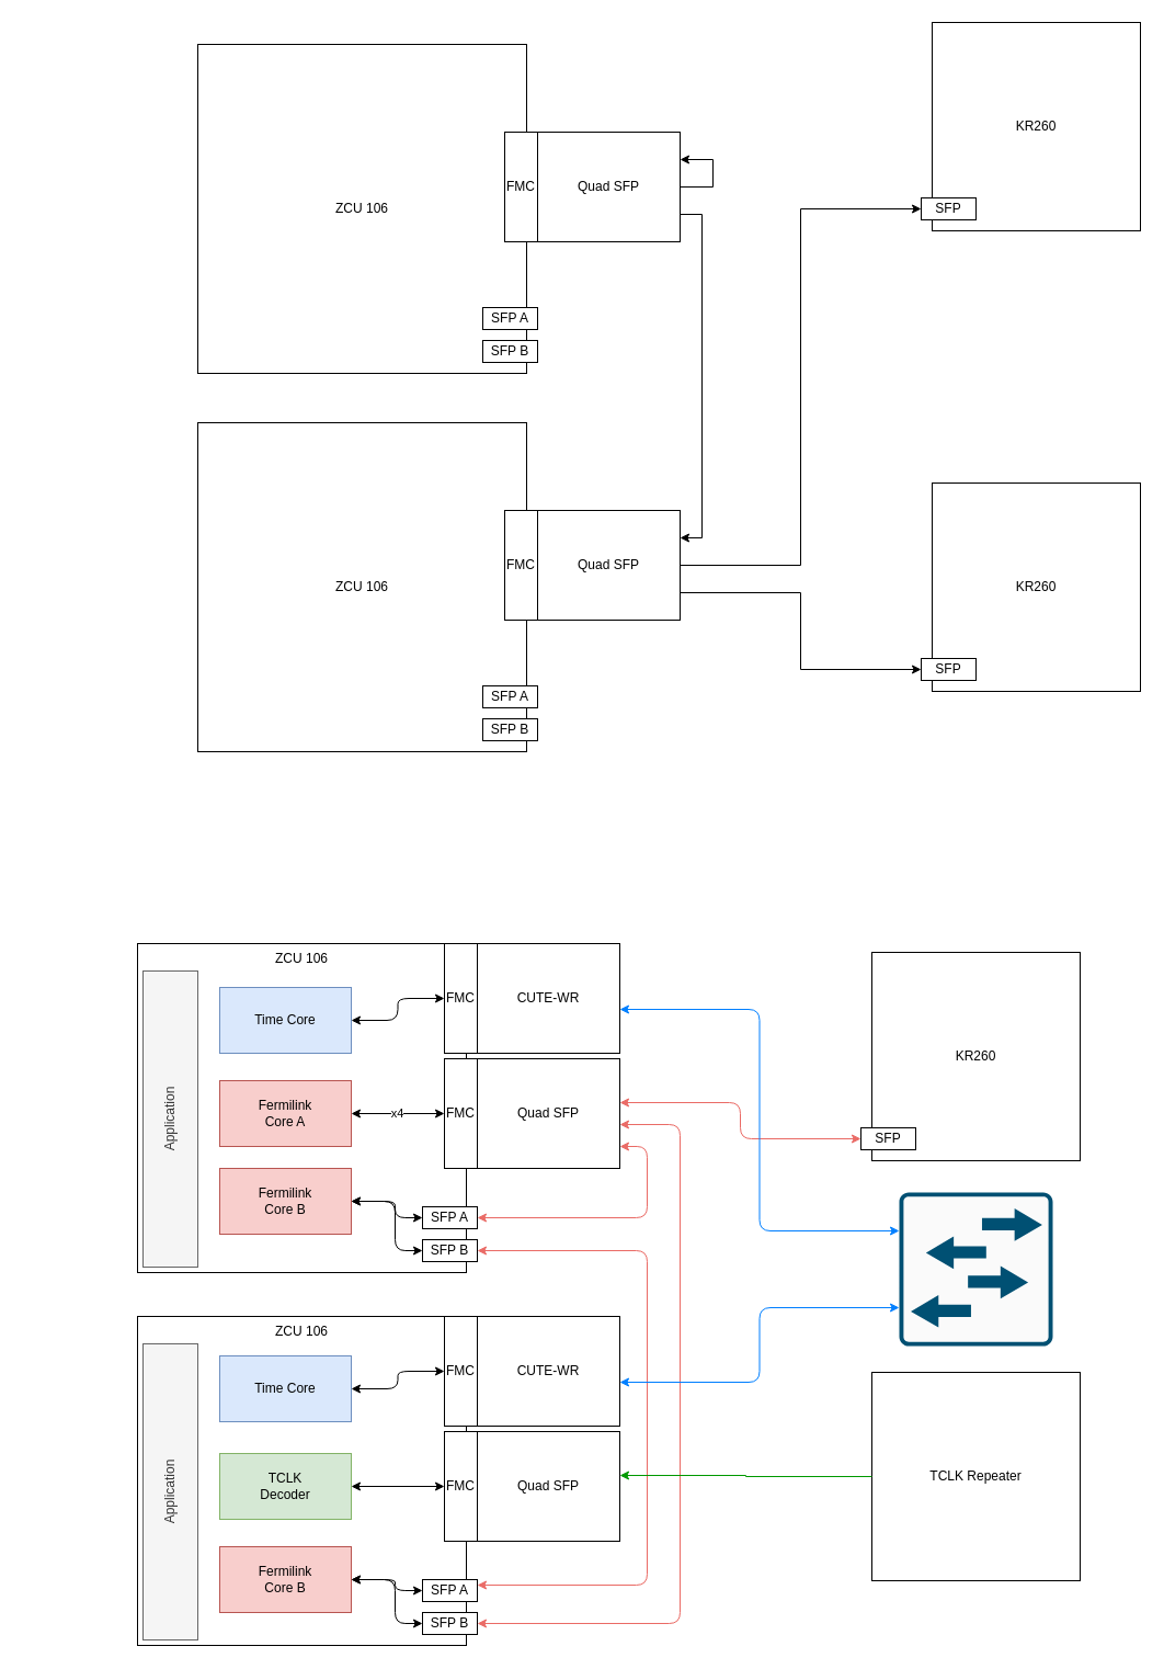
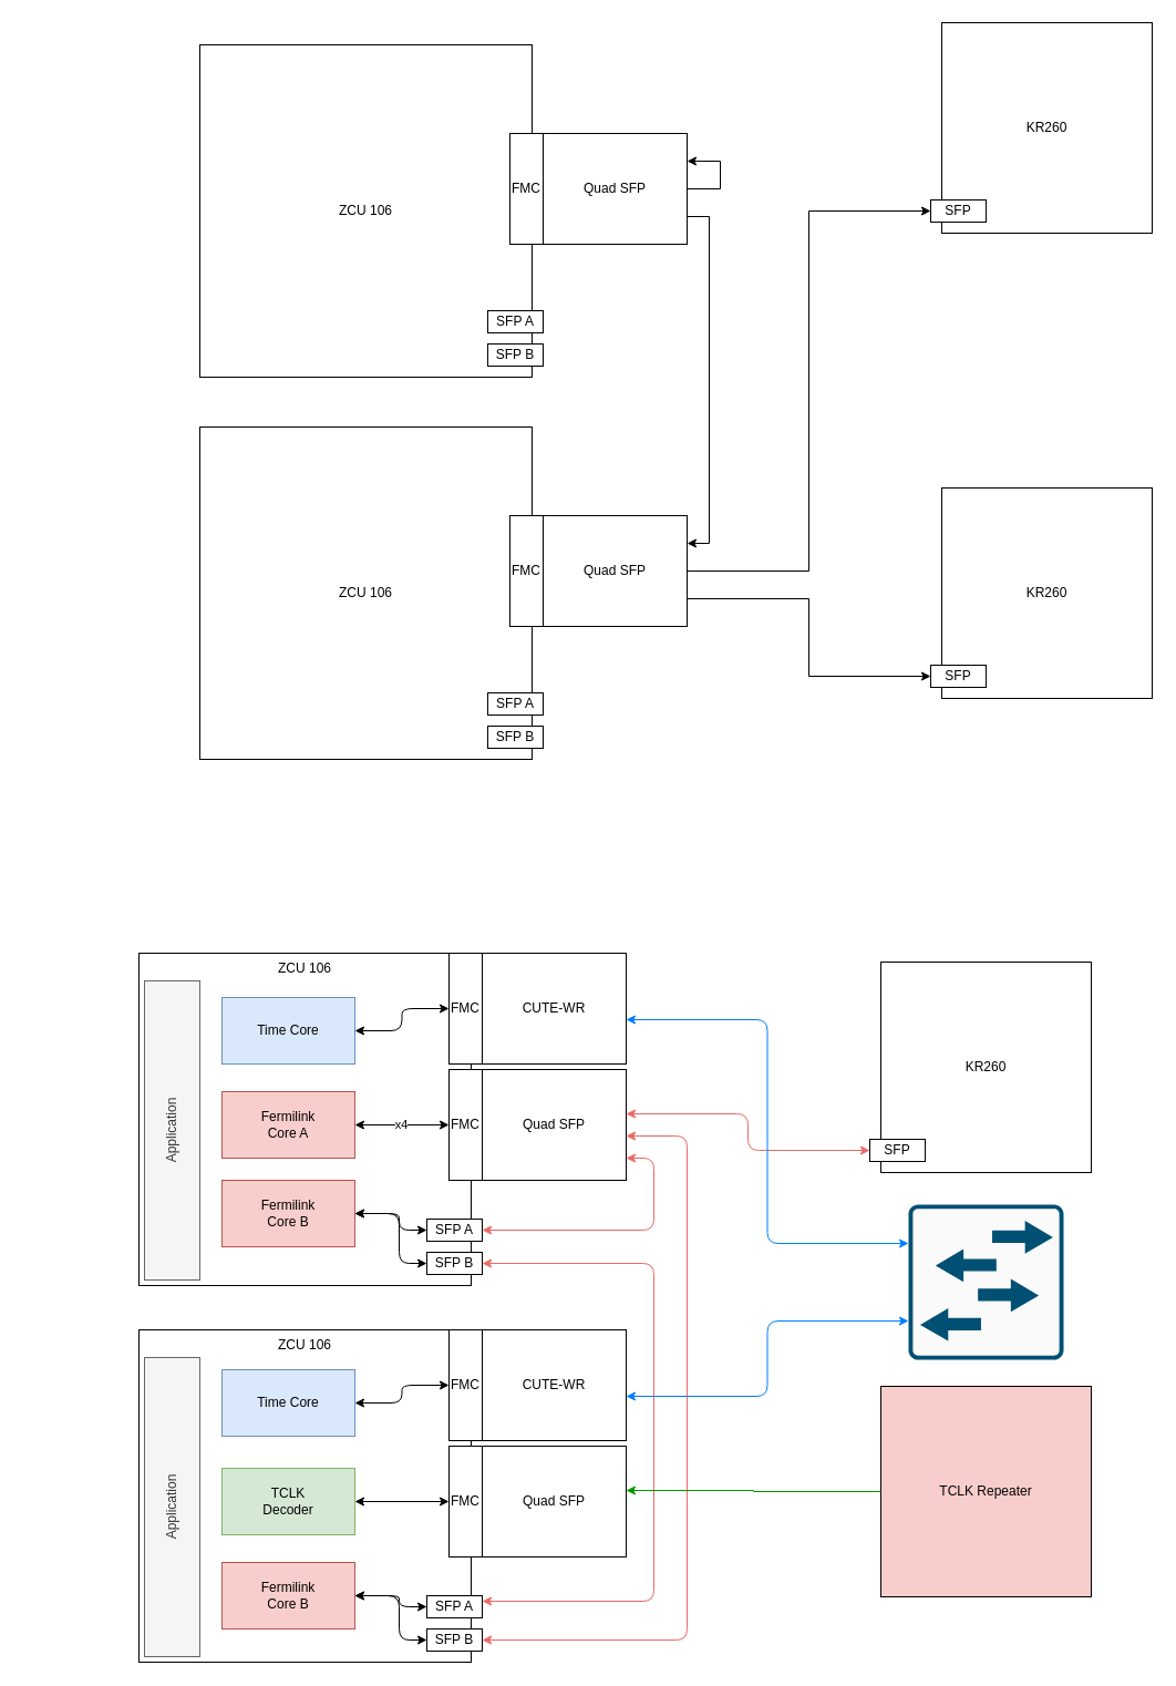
- <mxCell id="55" value="TCLK Repeater" style="rounded=0;whiteSpace=wrap;html=1;" vertex="1" parent="1"><mxGeometry x="795" y="1251" width="190" height="190" as="geometry" /></mxCell>
+ <mxCell id="55" value="TCLK Repeater" style="rounded=0;whiteSpace=wrap;html=1;fillColor=#f8cecc;" vertex="1" parent="1"><mxGeometry x="795" y="1251" width="190" height="190" as="geometry" /></mxCell>
